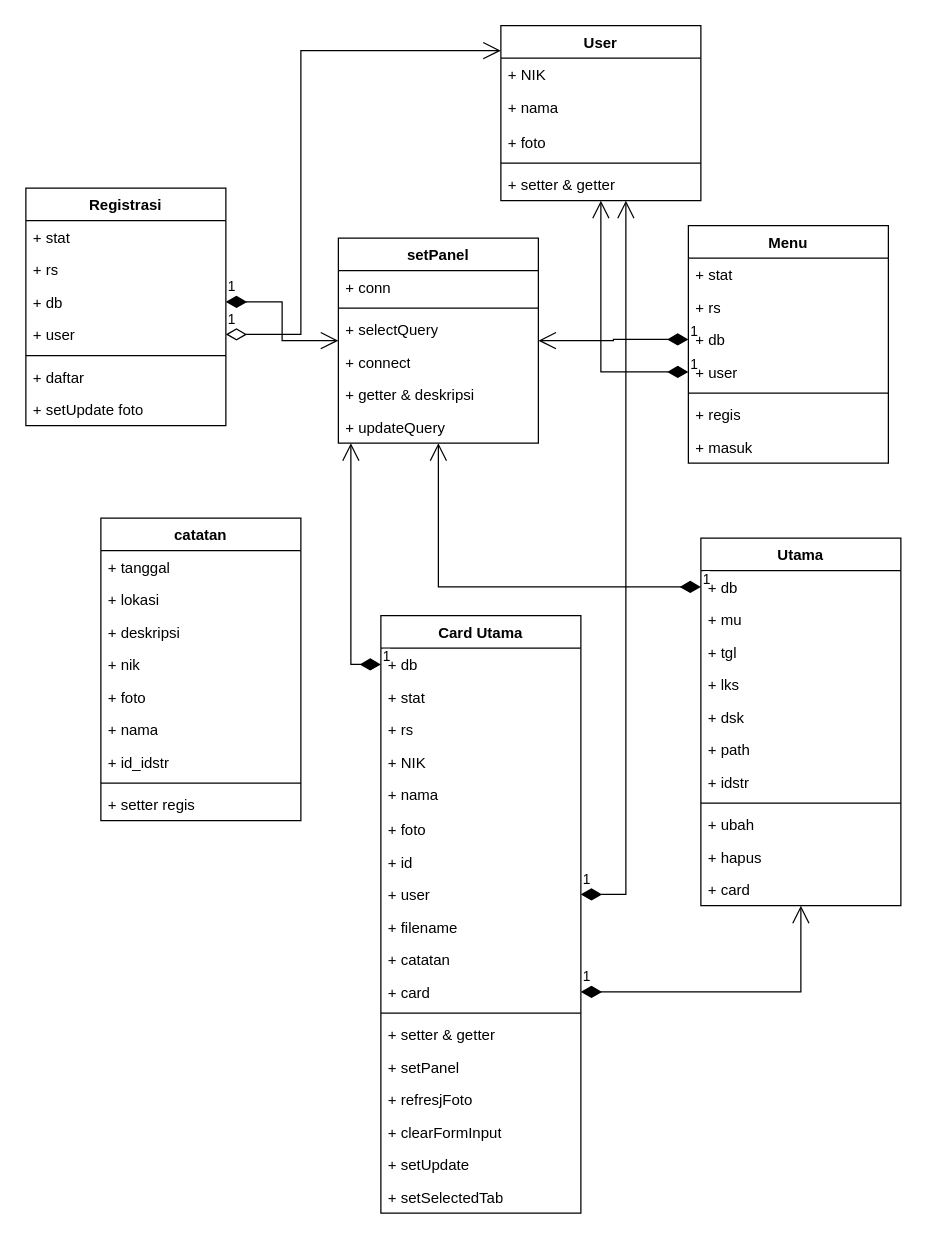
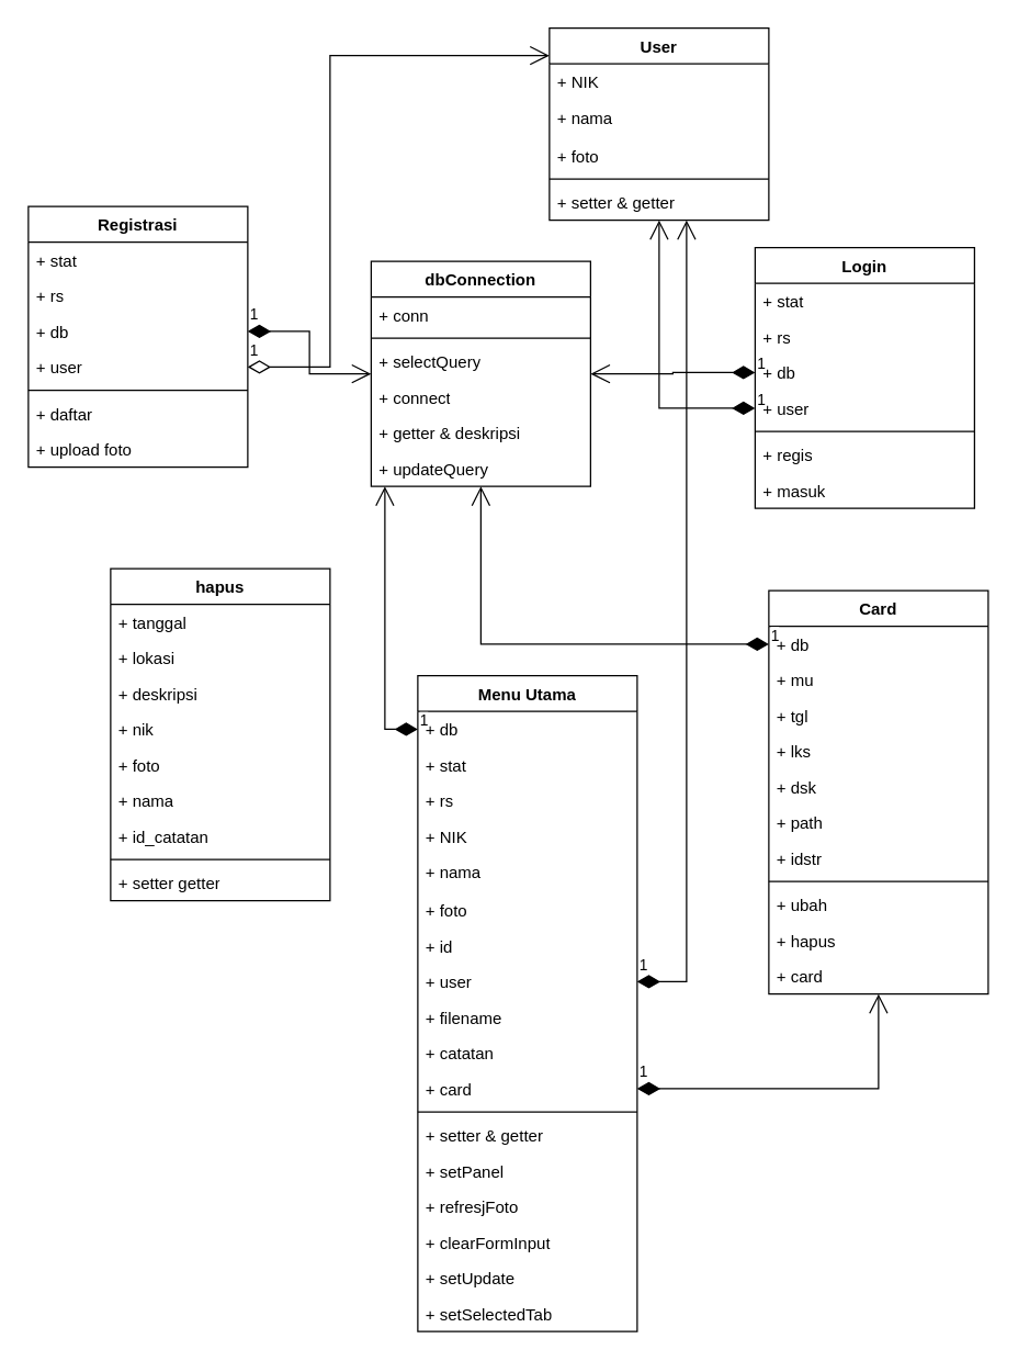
- <mxCell id="8" value="Menu" style="swimlane;fontStyle=1;align=center;verticalAlign=top;childLayout=stackLayout;horizontal=1;startSize=26;horizontalStack=0;resizeParent=1;resizeParentMax=0;resizeLast=0;collapsible=1;marginBottom=0;whiteSpace=wrap;html=1;" vertex="1" parent="1"><mxGeometry x="550" y="180" width="160" height="190" as="geometry" /></mxCell>
+ <mxCell id="8" value="Login" style="swimlane;fontStyle=1;align=center;verticalAlign=top;childLayout=stackLayout;horizontal=1;startSize=26;horizontalStack=0;resizeParent=1;resizeParentMax=0;resizeLast=0;collapsible=1;marginBottom=0;whiteSpace=wrap;html=1;" vertex="1" parent="1"><mxGeometry x="550" y="180" width="160" height="190" as="geometry" /></mxCell>
- <mxCell id="16" value="setPanel" style="swimlane;fontStyle=1;align=center;verticalAlign=top;childLayout=stackLayout;horizontal=1;startSize=26;horizontalStack=0;resizeParent=1;resizeParentMax=0;resizeLast=0;collapsible=1;marginBottom=0;whiteSpace=wrap;html=1;" vertex="1" parent="1"><mxGeometry x="270" y="190" width="160" height="164" as="geometry" /></mxCell>
+ <mxCell id="16" value="dbConnection" style="swimlane;fontStyle=1;align=center;verticalAlign=top;childLayout=stackLayout;horizontal=1;startSize=26;horizontalStack=0;resizeParent=1;resizeParentMax=0;resizeLast=0;collapsible=1;marginBottom=0;whiteSpace=wrap;html=1;" vertex="1" parent="1"><mxGeometry x="270" y="190" width="160" height="164" as="geometry" /></mxCell>
- <mxCell id="32" value="+ setUpdate foto" style="text;strokeColor=none;fillColor=none;align=left;verticalAlign=top;spacingLeft=4;spacingRight=4;overflow=hidden;rotatable=0;points=[[0,0.5],[1,0.5]];portConstraint=eastwest;whiteSpace=wrap;html=1;" vertex="1" parent="25"><mxGeometry y="164" width="160" height="26" as="geometry" /></mxCell>
+ <mxCell id="32" value="+ upload foto" style="text;strokeColor=none;fillColor=none;align=left;verticalAlign=top;spacingLeft=4;spacingRight=4;overflow=hidden;rotatable=0;points=[[0,0.5],[1,0.5]];portConstraint=eastwest;whiteSpace=wrap;html=1;" vertex="1" parent="25"><mxGeometry y="164" width="160" height="26" as="geometry" /></mxCell>
- <mxCell id="35" value="catatan" style="swimlane;fontStyle=1;align=center;verticalAlign=top;childLayout=stackLayout;horizontal=1;startSize=26;horizontalStack=0;resizeParent=1;resizeParentMax=0;resizeLast=0;collapsible=1;marginBottom=0;whiteSpace=wrap;html=1;" vertex="1" parent="1"><mxGeometry x="80" y="414" width="160" height="242" as="geometry" /></mxCell>
+ <mxCell id="35" value="hapus" style="swimlane;fontStyle=1;align=center;verticalAlign=top;childLayout=stackLayout;horizontal=1;startSize=26;horizontalStack=0;resizeParent=1;resizeParentMax=0;resizeLast=0;collapsible=1;marginBottom=0;whiteSpace=wrap;html=1;" vertex="1" parent="1"><mxGeometry x="80" y="414" width="160" height="242" as="geometry" /></mxCell>
- <mxCell id="45" value="Utama" style="swimlane;fontStyle=1;align=center;verticalAlign=top;childLayout=stackLayout;horizontal=1;startSize=26;horizontalStack=0;resizeParent=1;resizeParentMax=0;resizeLast=0;collapsible=1;marginBottom=0;whiteSpace=wrap;html=1;" vertex="1" parent="1"><mxGeometry x="560" y="430" width="160" height="294" as="geometry" /></mxCell>
+ <mxCell id="45" value="Card" style="swimlane;fontStyle=1;align=center;verticalAlign=top;childLayout=stackLayout;horizontal=1;startSize=26;horizontalStack=0;resizeParent=1;resizeParentMax=0;resizeLast=0;collapsible=1;marginBottom=0;whiteSpace=wrap;html=1;" vertex="1" parent="1"><mxGeometry x="560" y="430" width="160" height="294" as="geometry" /></mxCell>
- <mxCell id="57" value="Card Utama" style="swimlane;fontStyle=1;align=center;verticalAlign=top;childLayout=stackLayout;horizontal=1;startSize=26;horizontalStack=0;resizeParent=1;resizeParentMax=0;resizeLast=0;collapsible=1;marginBottom=0;whiteSpace=wrap;html=1;" vertex="1" parent="1"><mxGeometry x="304" y="492" width="160" height="478" as="geometry" /></mxCell>
+ <mxCell id="57" value="Menu Utama" style="swimlane;fontStyle=1;align=center;verticalAlign=top;childLayout=stackLayout;horizontal=1;startSize=26;horizontalStack=0;resizeParent=1;resizeParentMax=0;resizeLast=0;collapsible=1;marginBottom=0;whiteSpace=wrap;html=1;" vertex="1" parent="1"><mxGeometry x="304" y="492" width="160" height="478" as="geometry" /></mxCell>
- <mxCell id="42" value="+ id_idstr" style="text;strokeColor=none;fillColor=none;align=left;verticalAlign=top;spacingLeft=4;spacingRight=4;overflow=hidden;rotatable=0;points=[[0,0.5],[1,0.5]];portConstraint=eastwest;whiteSpace=wrap;html=1;" vertex="1" parent="35"><mxGeometry y="182" width="160" height="26" as="geometry" /></mxCell>
+ <mxCell id="42" value="+ id_catatan" style="text;strokeColor=none;fillColor=none;align=left;verticalAlign=top;spacingLeft=4;spacingRight=4;overflow=hidden;rotatable=0;points=[[0,0.5],[1,0.5]];portConstraint=eastwest;whiteSpace=wrap;html=1;" vertex="1" parent="35"><mxGeometry y="182" width="160" height="26" as="geometry" /></mxCell>
- <mxCell id="44" value="+ setter regis" style="text;strokeColor=none;fillColor=none;align=left;verticalAlign=top;spacingLeft=4;spacingRight=4;overflow=hidden;rotatable=0;points=[[0,0.5],[1,0.5]];portConstraint=eastwest;whiteSpace=wrap;html=1;" vertex="1" parent="35"><mxGeometry y="216" width="160" height="26" as="geometry" /></mxCell>
+ <mxCell id="44" value="+ setter getter" style="text;strokeColor=none;fillColor=none;align=left;verticalAlign=top;spacingLeft=4;spacingRight=4;overflow=hidden;rotatable=0;points=[[0,0.5],[1,0.5]];portConstraint=eastwest;whiteSpace=wrap;html=1;" vertex="1" parent="35"><mxGeometry y="216" width="160" height="26" as="geometry" /></mxCell>
